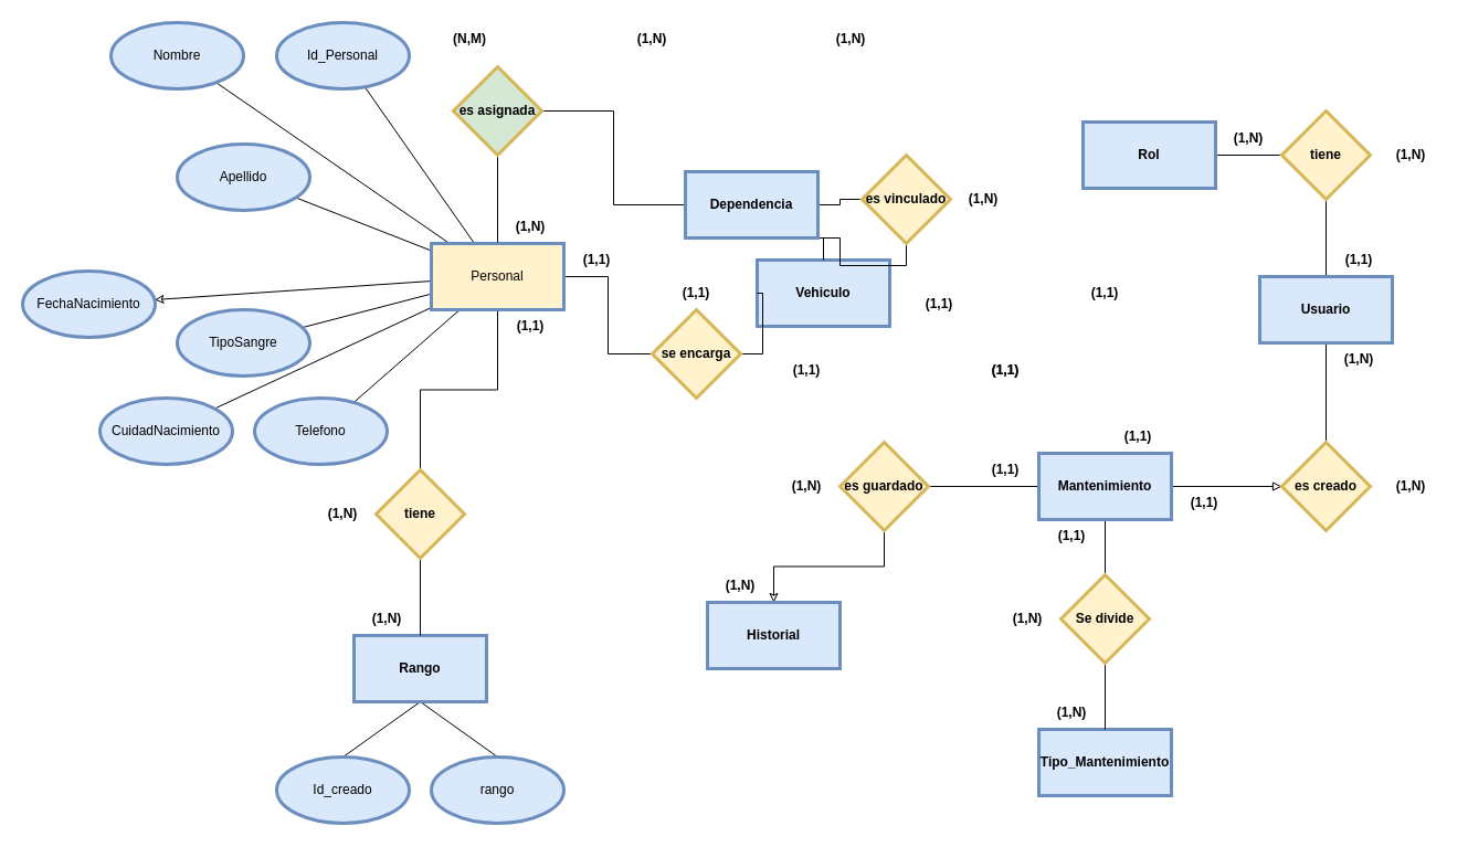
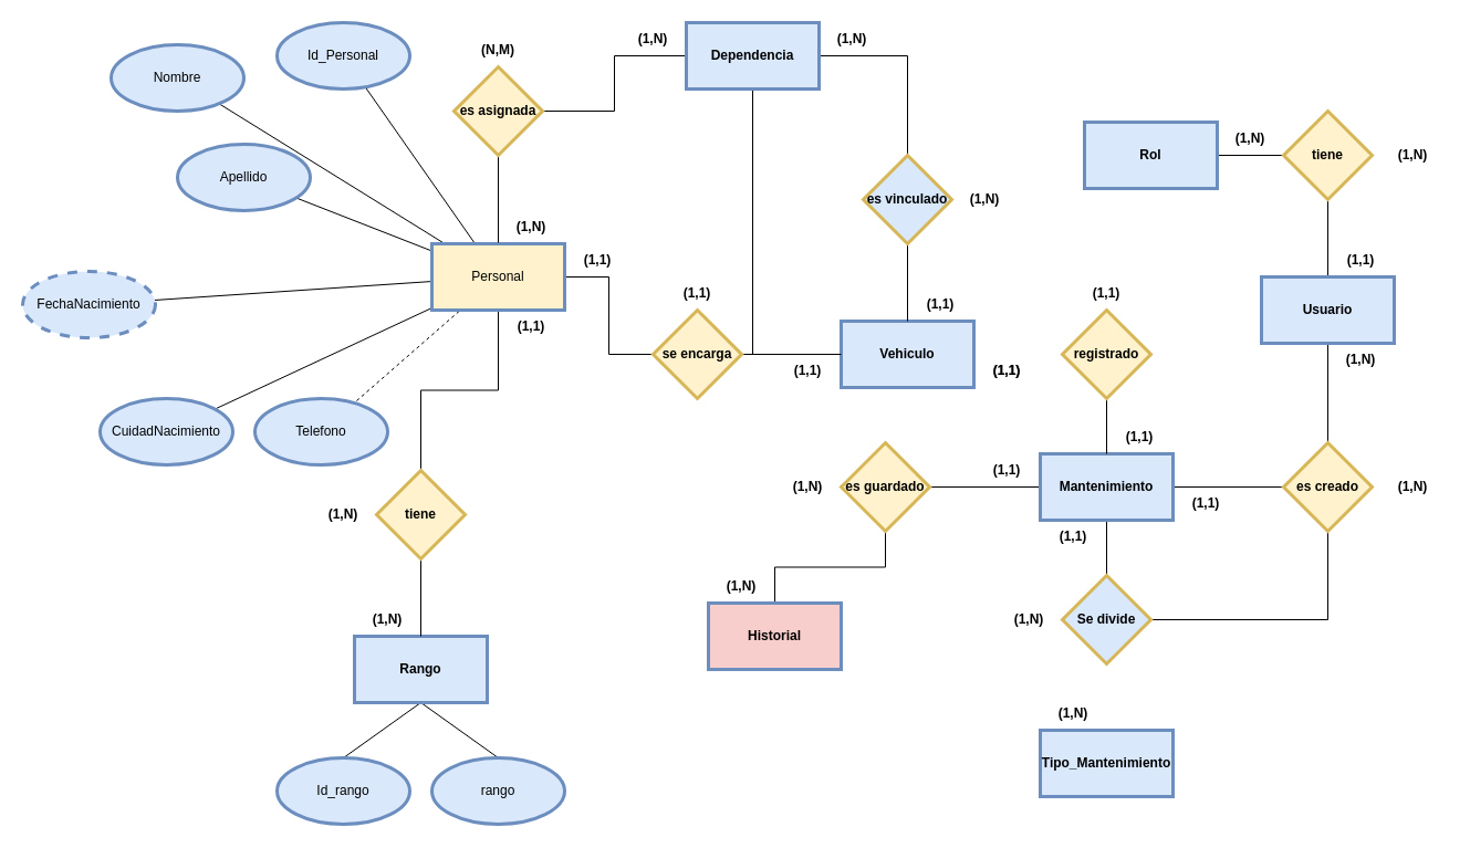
- <mxCell id="43" value="&lt;b&gt;(N,M)&lt;/b&gt;" style="text;html=1;strokeColor=none;fillColor=none;align=center;verticalAlign=middle;whiteSpace=wrap;rounded=0;" parent="1" vertex="1"><mxGeometry x="395" y="20" width="60" height="30" as="geometry" /></mxCell>
+ <mxCell id="43" value="&lt;b&gt;(N,M)&lt;/b&gt;" style="text;html=1;strokeColor=none;fillColor=none;align=center;verticalAlign=middle;whiteSpace=wrap;rounded=0;" parent="1" vertex="1"><mxGeometry y="30" width="60" height="30" as="geometry" x="420" /></mxCell>
- <mxCell id="78" value="Nombre" style="ellipse;whiteSpace=wrap;html=1;rounded=0;strokeColor=#6c8ebf;strokeWidth=3;fillColor=#dae8fc;" vertex="1" parent="1"><mxGeometry x="100" y="20" width="120" height="60" as="geometry" /></mxCell>
+ <mxCell id="78" value="Nombre" style="ellipse;whiteSpace=wrap;html=1;rounded=0;strokeColor=#6c8ebf;strokeWidth=3;fillColor=#dae8fc;" vertex="1" parent="1"><mxGeometry x="100" y="40" width="120" height="60" as="geometry" /></mxCell>
- <mxCell id="28" value="&lt;b&gt;es asignada&lt;/b&gt;" style="rhombus;whiteSpace=wrap;html=1;fillColor=#d5e8d4;strokeColor=#d6b656;strokeWidth=3;" parent="1" vertex="1"><mxGeometry x="410" width="80" height="80" as="geometry" y="60" /></mxCell>
+ <mxCell id="28" value="&lt;b&gt;es asignada&lt;/b&gt;" style="rhombus;whiteSpace=wrap;html=1;fillColor=#fff2cc;strokeColor=#d6b656;strokeWidth=3;" parent="1" vertex="1"><mxGeometry x="410" width="80" height="80" as="geometry" y="60" /></mxCell>
- <mxCell id="30" value="&lt;b&gt;es vinculado&lt;/b&gt;" style="rhombus;whiteSpace=wrap;html=1;rounded=0;fillColor=#fff2cc;strokeColor=#d6b656;strokeWidth=3;" parent="1" vertex="1"><mxGeometry x="780" y="140" width="80" height="80" as="geometry" /></mxCell>
+ <mxCell id="30" value="&lt;b&gt;es vinculado&lt;/b&gt;" style="rhombus;whiteSpace=wrap;html=1;rounded=0;fillColor=#dae8fc;strokeColor=#d6b656;strokeWidth=3;" parent="1" vertex="1"><mxGeometry x="780" y="140" width="80" height="80" as="geometry" /></mxCell>
- <mxCell id="16" value="&lt;b&gt;Dependencia&lt;/b&gt;" style="rounded=0;whiteSpace=wrap;html=1;fillColor=#dae8fc;strokeColor=#6c8ebf;strokeWidth=3;" parent="1" vertex="1"><mxGeometry x="620" y="155" width="120" height="60" as="geometry" /></mxCell>
+ <mxCell id="16" value="&lt;b&gt;Dependencia&lt;/b&gt;" style="rounded=0;whiteSpace=wrap;html=1;fillColor=#dae8fc;strokeColor=#6c8ebf;strokeWidth=3;" parent="1" vertex="1"><mxGeometry x="620" y="20" width="120" height="60" as="geometry" /></mxCell>
- <mxCell id="13" value="&lt;b&gt;Vehiculo&lt;/b&gt;" style="rounded=0;whiteSpace=wrap;html=1;fillColor=#dae8fc;strokeColor=#6c8ebf;strokeWidth=3;" parent="1" vertex="1"><mxGeometry x="685" y="235" width="120" height="60" as="geometry" /></mxCell>
+ <mxCell id="13" value="&lt;b&gt;Vehiculo&lt;/b&gt;" style="rounded=0;whiteSpace=wrap;html=1;fillColor=#dae8fc;strokeColor=#6c8ebf;strokeWidth=3;" parent="1" vertex="1"><mxGeometry x="760" y="290" width="120" height="60" as="geometry" /></mxCell>
- <mxCell id="9" value="" style="edgeStyle=none;rounded=0;orthogonalLoop=1;jettySize=auto;html=1;endArrow=classic;endFill=0;" edge="1" parent="1" source="11" target="82"><mxGeometry relative="1" as="geometry" /></mxCell>
+ <mxCell id="9" value="" style="edgeStyle=none;rounded=0;orthogonalLoop=1;jettySize=auto;html=1;endArrow=none;endFill=0;" edge="1" parent="1" source="11" target="82"><mxGeometry relative="1" as="geometry" /></mxCell>
- <mxCell id="82" value="FechaNacimiento" style="ellipse;whiteSpace=wrap;html=1;rounded=0;strokeColor=#6c8ebf;strokeWidth=3;fillColor=#dae8fc;" vertex="1" parent="1"><mxGeometry x="20" y="245" width="120" height="60" as="geometry" /></mxCell>
+ <mxCell id="82" value="FechaNacimiento" style="ellipse;whiteSpace=wrap;html=1;rounded=0;strokeColor=#6c8ebf;strokeWidth=3;fillColor=#dae8fc;dashed=1;" vertex="1" parent="1"><mxGeometry x="20" y="245" width="120" height="60" as="geometry" /></mxCell>
- <mxCell id="7" value="" style="edgeStyle=none;rounded=0;orthogonalLoop=1;jettySize=auto;html=1;endArrow=none;endFill=0;" edge="1" parent="1" source="11" target="80"><mxGeometry relative="1" as="geometry" /></mxCell>
- <mxCell id="80" value="TipoSangre" style="ellipse;whiteSpace=wrap;html=1;rounded=0;strokeColor=#6c8ebf;strokeWidth=3;fillColor=#dae8fc;" vertex="1" parent="1"><mxGeometry x="160" y="280" width="120" height="60" as="geometry" /></mxCell>
- <mxCell id="6" value="" style="edgeStyle=none;rounded=0;orthogonalLoop=1;jettySize=auto;html=1;endArrow=none;endFill=0;" edge="1" parent="1" source="11" target="79"><mxGeometry relative="1" as="geometry" /></mxCell>
+ <mxCell id="6" value="" style="edgeStyle=none;rounded=0;orthogonalLoop=1;jettySize=auto;html=1;endArrow=none;endFill=0;dashed=1;" edge="1" parent="1" source="11" target="79"><mxGeometry relative="1" as="geometry" /></mxCell>
+ <mxCell id="48" value="&lt;b&gt;registrado&lt;/b&gt;" style="rhombus;whiteSpace=wrap;html=1;rounded=0;strokeColor=#d6b656;strokeWidth=3;fillColor=#fff2cc;" parent="1" vertex="1"><mxGeometry x="960" y="280" width="80" height="80" as="geometry" /></mxCell>
+ <mxCell id="47" style="edgeStyle=orthogonalEdgeStyle;rounded=0;orthogonalLoop=1;jettySize=auto;html=1;entryX=0.5;entryY=0;entryDx=0;entryDy=0;endArrow=none;endFill=0;" parent="1" source="48" target="20" edge="1"><mxGeometry relative="1" as="geometry" /></mxCell>
- <mxCell id="19" value="" style="edgeStyle=orthogonalEdgeStyle;rounded=0;orthogonalLoop=1;jettySize=auto;html=1;endArrow=block;endFill=0;" parent="1" source="20" target="63" edge="1"><mxGeometry relative="1" as="geometry" /></mxCell>
+ <mxCell id="19" value="" style="edgeStyle=orthogonalEdgeStyle;rounded=0;orthogonalLoop=1;jettySize=auto;html=1;endArrow=none;endFill=0;" parent="1" source="20" target="63" edge="1"><mxGeometry relative="1" as="geometry" /></mxCell>
- <mxCell id="56" value="" style="edgeStyle=orthogonalEdgeStyle;rounded=0;orthogonalLoop=1;jettySize=auto;html=1;endArrow=classic;endFill=0;" parent="1" source="57" target="58" edge="1"><mxGeometry relative="1" as="geometry" /></mxCell>
+ <mxCell id="56" value="" style="edgeStyle=orthogonalEdgeStyle;rounded=0;orthogonalLoop=1;jettySize=auto;html=1;endArrow=none;endFill=0;" parent="1" source="57" target="58" edge="1"><mxGeometry relative="1" as="geometry" /></mxCell>
- <mxCell id="34" value="&lt;b&gt;Se divide&lt;/b&gt;" style="rhombus;whiteSpace=wrap;html=1;rounded=0;fillColor=#fff2cc;strokeColor=#d6b656;strokeWidth=3;" parent="1" vertex="1"><mxGeometry x="960" y="520" width="80" height="80" as="geometry" /></mxCell>
+ <mxCell id="34" value="&lt;b&gt;Se divide&lt;/b&gt;" style="rhombus;whiteSpace=wrap;html=1;rounded=0;fillColor=#dae8fc;strokeColor=#d6b656;strokeWidth=3;" parent="1" vertex="1"><mxGeometry x="960" y="520" width="80" height="80" as="geometry" /></mxCell>
- <mxCell id="58" value="&lt;b&gt;Historial&lt;/b&gt;" style="whiteSpace=wrap;html=1;rounded=0;strokeColor=#6c8ebf;strokeWidth=3;fillColor=#dae8fc;" parent="1" vertex="1"><mxGeometry x="640" y="545" width="120" height="60" as="geometry" /></mxCell>
+ <mxCell id="58" value="&lt;b&gt;Historial&lt;/b&gt;" style="whiteSpace=wrap;html=1;rounded=0;strokeColor=#6c8ebf;strokeWidth=3;fillColor=#f8cecc;" parent="1" vertex="1"><mxGeometry x="640" y="545" width="120" height="60" as="geometry" /></mxCell>
- <mxCell id="33" style="edgeStyle=orthogonalEdgeStyle;rounded=0;orthogonalLoop=1;jettySize=auto;html=1;entryX=0.5;entryY=0;entryDx=0;entryDy=0;endArrow=none;endFill=0;" parent="1" source="34" target="21" edge="1"><mxGeometry relative="1" as="geometry" /></mxCell>
+ <mxCell id="33" style="edgeStyle=orthogonalEdgeStyle;rounded=0;orthogonalLoop=1;jettySize=auto;html=1;endArrow=none;endFill=0;" parent="1" source="34" target="63" edge="1"><mxGeometry relative="1" as="geometry" /></mxCell>
- <mxCell id="75" value="Id_creado" style="ellipse;whiteSpace=wrap;html=1;rounded=0;strokeColor=#6c8ebf;strokeWidth=3;fillColor=#dae8fc;" vertex="1" parent="1"><mxGeometry x="250" y="685" width="120" height="60" as="geometry" /></mxCell>
+ <mxCell id="75" value="Id_rango" style="ellipse;whiteSpace=wrap;html=1;rounded=0;strokeColor=#6c8ebf;strokeWidth=3;fillColor=#dae8fc;" vertex="1" parent="1"><mxGeometry x="250" y="685" width="120" height="60" as="geometry" /></mxCell>
